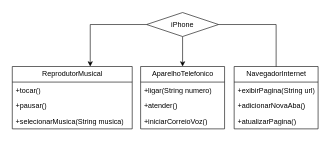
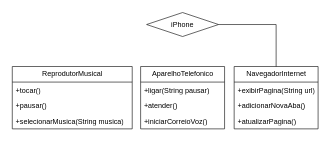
- <mxCell id="17" style="edgeStyle=orthogonalEdgeStyle;rounded=0;orthogonalLoop=1;jettySize=auto;html=1;exitX=0;exitY=0.5;exitDx=0;exitDy=0;entryX=0.65;entryY=0;entryDx=0;entryDy=0;entryPerimeter=0;" edge="1" parent="1" source="4" target="5"><mxGeometry relative="1" as="geometry" /></mxCell>
- <mxCell id="2" style="edgeStyle=orthogonalEdgeStyle;rounded=0;orthogonalLoop=1;jettySize=auto;html=1;exitX=0.5;exitY=1;exitDx=0;exitDy=0;entryX=0.5;entryY=0;entryDx=0;entryDy=0;" edge="1" parent="1" source="4" target="9"><mxGeometry relative="1" as="geometry" /></mxCell>
- <mxCell id="10" value="+ligar(String numero)" style="text;strokeColor=none;fillColor=none;align=left;verticalAlign=top;spacingLeft=4;spacingRight=4;overflow=hidden;rotatable=0;points=[[0,0.5],[1,0.5]];portConstraint=eastwest;whiteSpace=wrap;html=1;" vertex="1" parent="9"><mxGeometry y="26" width="140" height="26" as="geometry" /></mxCell>
+ <mxCell id="10" value="+ligar(String pausar)" style="text;strokeColor=none;fillColor=none;align=left;verticalAlign=top;spacingLeft=4;spacingRight=4;overflow=hidden;rotatable=0;points=[[0,0.5],[1,0.5]];portConstraint=eastwest;whiteSpace=wrap;html=1;" vertex="1" parent="9"><mxGeometry y="26" width="140" height="26" as="geometry" /></mxCell>
